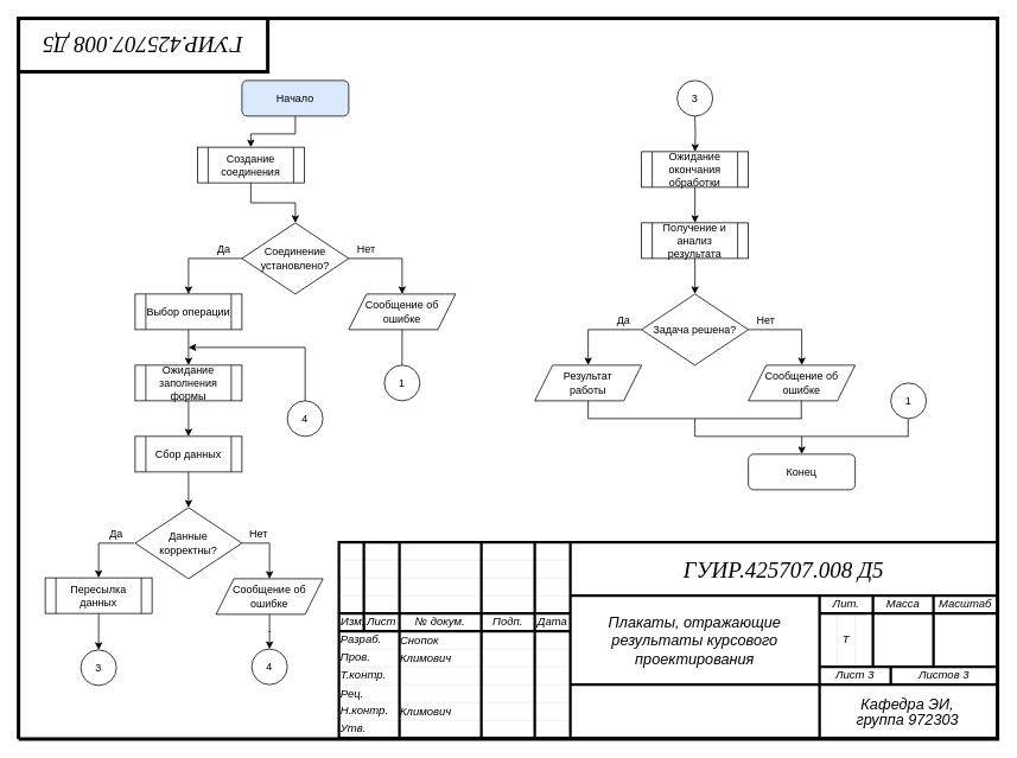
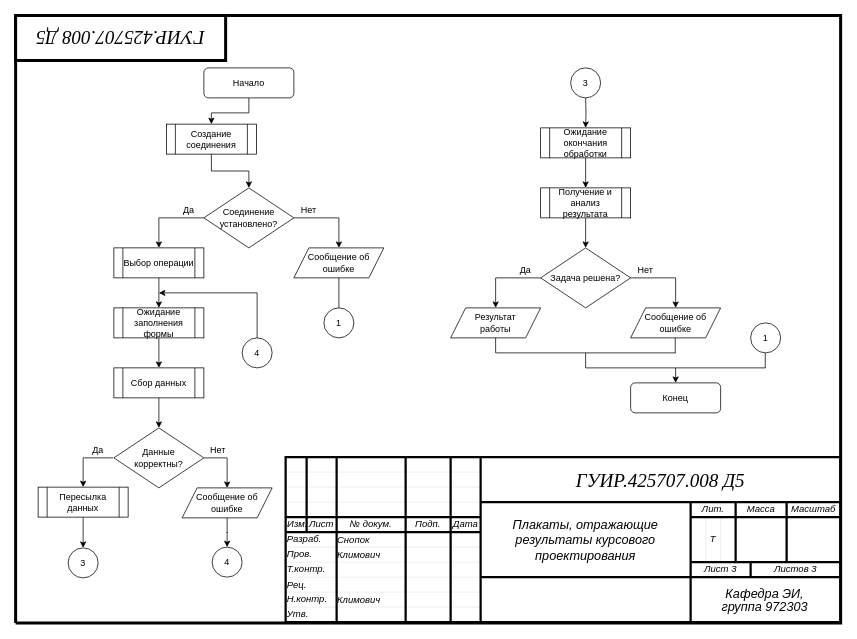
- <mxCell id="4" value="Начало" style="rounded=1;whiteSpace=wrap;html=1;fillColor=#dae8fc;" vertex="1" parent="1"><mxGeometry x="271" y="90" width="120" height="40" as="geometry" /></mxCell>
+ <mxCell id="4" value="Начало" style="rounded=1;whiteSpace=wrap;html=1;" vertex="1" parent="1"><mxGeometry x="271" y="90" width="120" height="40" as="geometry" /></mxCell>
